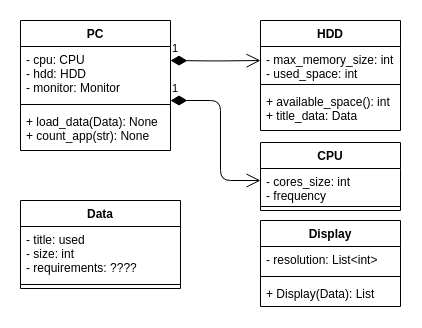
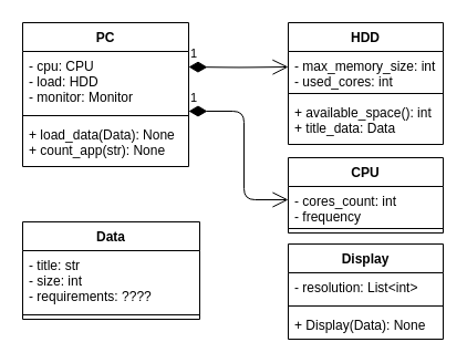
- <mxCell id="3" value="- cpu: CPU&#10;- hdd: HDD&#10;- monitor: Monitor" style="text;strokeColor=none;fillColor=none;align=left;verticalAlign=top;spacingLeft=4;spacingRight=4;overflow=hidden;rotatable=0;points=[[0,0.5],[1,0.5]];portConstraint=eastwest;" parent="2" vertex="1"><mxGeometry y="26" width="150" height="54" as="geometry" /></mxCell>
+ <mxCell id="3" value="- cpu: CPU&#10;- load: HDD&#10;- monitor: Monitor" style="text;strokeColor=none;fillColor=none;align=left;verticalAlign=top;spacingLeft=4;spacingRight=4;overflow=hidden;rotatable=0;points=[[0,0.5],[1,0.5]];portConstraint=eastwest;" parent="2" vertex="1"><mxGeometry y="26" width="150" height="54" as="geometry" /></mxCell>
- <mxCell id="7" value="- max_memory_size: int&#10;- used_space: int" style="text;strokeColor=none;fillColor=none;align=left;verticalAlign=top;spacingLeft=4;spacingRight=4;overflow=hidden;rotatable=0;points=[[0,0.5],[1,0.5]];portConstraint=eastwest;" parent="6" vertex="1"><mxGeometry y="26" width="140" height="34" as="geometry" /></mxCell>
+ <mxCell id="7" value="- max_memory_size: int&#10;- used_cores: int" style="text;strokeColor=none;fillColor=none;align=left;verticalAlign=top;spacingLeft=4;spacingRight=4;overflow=hidden;rotatable=0;points=[[0,0.5],[1,0.5]];portConstraint=eastwest;" parent="6" vertex="1"><mxGeometry y="26" width="140" height="34" as="geometry" /></mxCell>
- <mxCell id="12" value="- cores_size: int&#10;- frequency" style="text;strokeColor=none;fillColor=none;align=left;verticalAlign=top;spacingLeft=4;spacingRight=4;overflow=hidden;rotatable=0;points=[[0,0.5],[1,0.5]];portConstraint=eastwest;" parent="11" vertex="1"><mxGeometry y="26" width="140" height="34" as="geometry" /></mxCell>
+ <mxCell id="12" value="- cores_count: int&#10;- frequency" style="text;strokeColor=none;fillColor=none;align=left;verticalAlign=top;spacingLeft=4;spacingRight=4;overflow=hidden;rotatable=0;points=[[0,0.5],[1,0.5]];portConstraint=eastwest;" parent="11" vertex="1"><mxGeometry y="26" width="140" height="34" as="geometry" /></mxCell>
- <mxCell id="20" value="- title: used&#10;- size: int&#10;- requirements: ????" style="text;strokeColor=none;fillColor=none;align=left;verticalAlign=top;spacingLeft=4;spacingRight=4;overflow=hidden;rotatable=0;points=[[0,0.5],[1,0.5]];portConstraint=eastwest;" parent="19" vertex="1"><mxGeometry y="26" width="160" height="54" as="geometry" /></mxCell>
+ <mxCell id="20" value="- title: str&#10;- size: int&#10;- requirements: ????" style="text;strokeColor=none;fillColor=none;align=left;verticalAlign=top;spacingLeft=4;spacingRight=4;overflow=hidden;rotatable=0;points=[[0,0.5],[1,0.5]];portConstraint=eastwest;" parent="19" vertex="1"><mxGeometry y="26" width="160" height="54" as="geometry" /></mxCell>
- <mxCell id="18" value="+ Display(Data): List" style="text;strokeColor=none;fillColor=none;align=left;verticalAlign=top;spacingLeft=4;spacingRight=4;overflow=hidden;rotatable=0;points=[[0,0.5],[1,0.5]];portConstraint=eastwest;" parent="15" vertex="1"><mxGeometry y="60" width="140" height="26" as="geometry" /></mxCell>
+ <mxCell id="18" value="+ Display(Data): None" style="text;strokeColor=none;fillColor=none;align=left;verticalAlign=top;spacingLeft=4;spacingRight=4;overflow=hidden;rotatable=0;points=[[0,0.5],[1,0.5]];portConstraint=eastwest;" parent="15" vertex="1"><mxGeometry y="60" width="140" height="26" as="geometry" /></mxCell>
